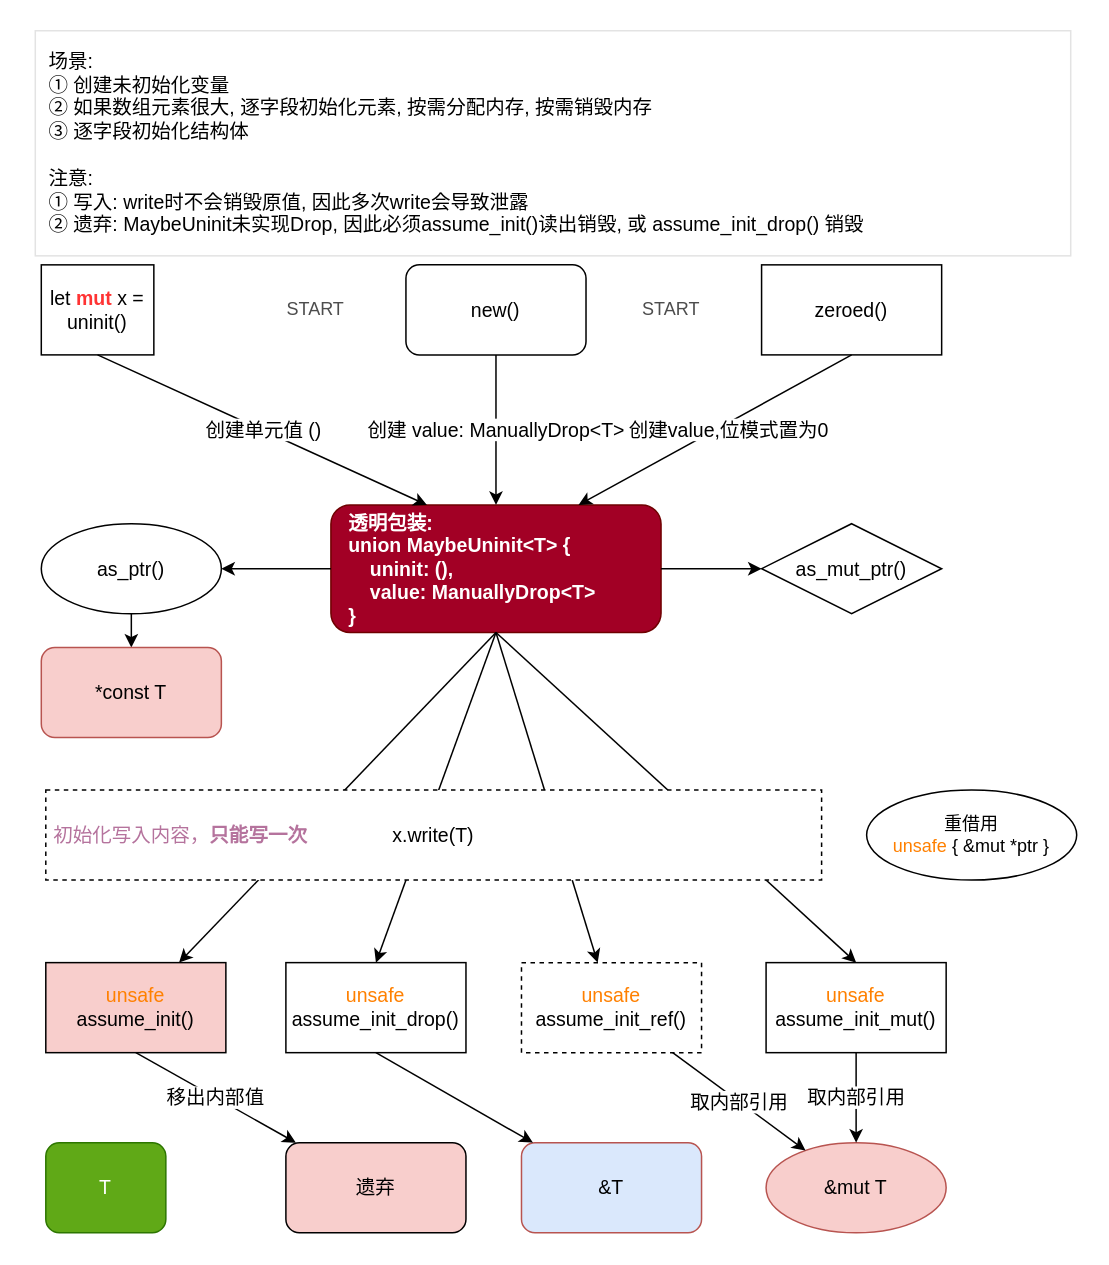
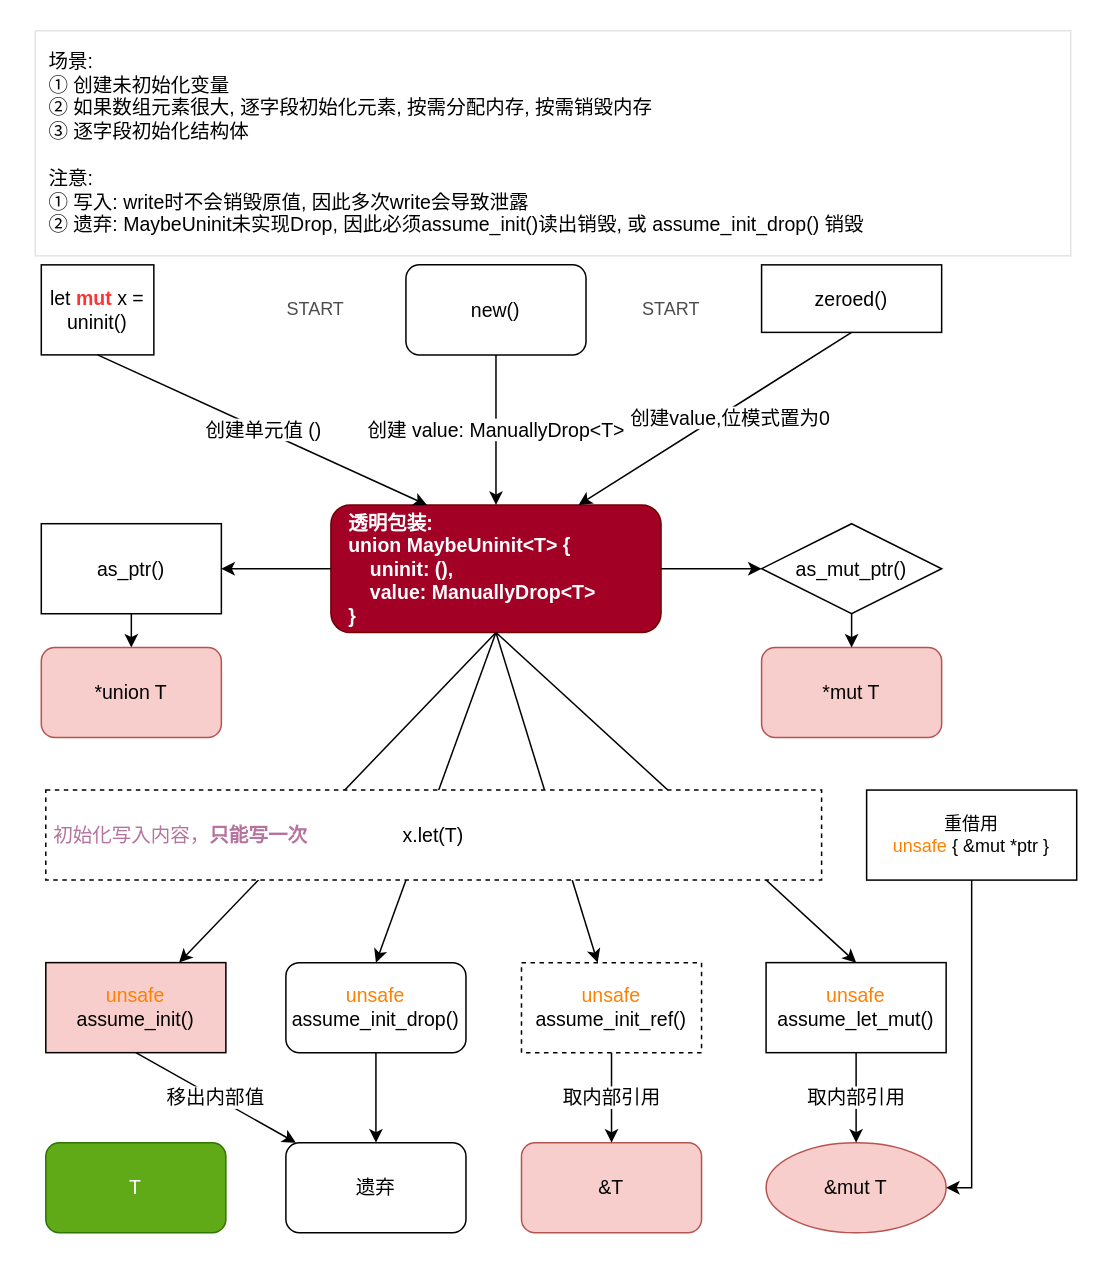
- <mxCell id="4" value="zeroed()" style="rounded=0;whiteSpace=wrap;html=1;fontSize=13;" vertex="1" parent="1"><mxGeometry x="507" y="176" width="120" height="60" as="geometry" /></mxCell>
+ <mxCell id="4" value="zeroed()" style="rounded=0;whiteSpace=wrap;html=1;fontSize=13;" vertex="1" parent="1"><mxGeometry x="507" y="176" width="120" height="45" as="geometry" /></mxCell>
- <mxCell id="20" value="as_ptr()" style="ellipse;whiteSpace=wrap;html=1;fontSize=13;" vertex="1" parent="1"><mxGeometry x="27" y="348.5" width="120" height="60" as="geometry" /></mxCell>
+ <mxCell id="20" value="as_ptr()" style="rounded=0;whiteSpace=wrap;html=1;fontSize=13;" vertex="1" parent="1"><mxGeometry x="27" y="348.5" width="120" height="60" as="geometry" /></mxCell>
+ <mxCell id="16" value="" style="endArrow=classic;html=1;rounded=0;exitX=0.5;exitY=1;exitDx=0;exitDy=0;fontSize=13;" edge="1" parent="1" source="15" target="13"><mxGeometry width="50" height="50" relative="1" as="geometry"><mxPoint x="427" y="521" as="sourcePoint" /><mxPoint x="477" y="471" as="targetPoint" /></mxGeometry></mxCell>
- <mxCell id="29" value="*const T" style="rounded=1;whiteSpace=wrap;html=1;fillColor=#f8cecc;strokeColor=#b85450;fontSize=13;" vertex="1" parent="1"><mxGeometry x="27" y="431" width="120" height="60" as="geometry" /></mxCell>
+ <mxCell id="29" value="*union T" style="rounded=1;whiteSpace=wrap;html=1;fillColor=#f8cecc;strokeColor=#b85450;fontSize=13;" vertex="1" parent="1"><mxGeometry x="27" y="431" width="120" height="60" as="geometry" /></mxCell>
+ <mxCell id="13" value="*mut T" style="rounded=1;whiteSpace=wrap;html=1;fillColor=#f8cecc;strokeColor=#b85450;fontSize=13;" vertex="1" parent="1"><mxGeometry x="507" y="431" width="120" height="60" as="geometry" /></mxCell>
- <mxCell id="33" value="x.write(T)" style="rounded=0;whiteSpace=wrap;html=1;dashed=1;fontSize=13;" vertex="1" parent="1"><mxGeometry x="30" y="526" width="517" height="60" as="geometry" /></mxCell>
+ <mxCell id="33" value="x.let(T)" style="rounded=0;whiteSpace=wrap;html=1;dashed=1;fontSize=13;" vertex="1" parent="1"><mxGeometry x="30" y="526" width="517" height="60" as="geometry" /></mxCell>
- <mxCell id="36" value="重借用&lt;br&gt;&lt;font color=&quot;#ff8000&quot;&gt;unsafe &lt;/font&gt;{ &amp;amp;mut *ptr }" style="ellipse;whiteSpace=wrap;html=1;" vertex="1" parent="1"><mxGeometry x="577" y="526" width="140" height="60" as="geometry" /></mxCell>
+ <mxCell id="36" value="重借用&lt;br&gt;&lt;font color=&quot;#ff8000&quot;&gt;unsafe &lt;/font&gt;{ &amp;amp;mut *ptr }" style="rounded=0;whiteSpace=wrap;html=1;" vertex="1" parent="1"><mxGeometry x="577" y="526" width="140" height="60" as="geometry" /></mxCell>
- <mxCell id="30" value="&lt;font color=&quot;#ff8000&quot;&gt;unsafe&lt;/font&gt;&lt;br&gt;assume_init_drop()" style="rounded=0;whiteSpace=wrap;html=1;fontSize=13;" vertex="1" parent="1"><mxGeometry x="190" y="641" width="120" height="60" as="geometry" /></mxCell>
+ <mxCell id="30" value="&lt;font color=&quot;#ff8000&quot;&gt;unsafe&lt;/font&gt;&lt;br&gt;assume_init_drop()" style="whiteSpace=wrap;html=1;fontSize=13;rounded=1;" vertex="1" parent="1"><mxGeometry x="190" y="641" width="120" height="60" as="geometry" /></mxCell>
- <mxCell id="23" value="&lt;font color=&quot;#ff8000&quot;&gt;unsafe&lt;/font&gt;&lt;br&gt;assume_init_mut()" style="rounded=0;whiteSpace=wrap;html=1;fontSize=13;" vertex="1" parent="1"><mxGeometry x="510" y="641" width="120" height="60" as="geometry" /></mxCell>
+ <mxCell id="23" value="&lt;font color=&quot;#ff8000&quot;&gt;unsafe&lt;/font&gt;&lt;br&gt;assume_let_mut()" style="rounded=0;whiteSpace=wrap;html=1;fontSize=13;" vertex="1" parent="1"><mxGeometry x="510" y="641" width="120" height="60" as="geometry" /></mxCell>
+ <mxCell id="37" value="" style="endArrow=classic;html=1;rounded=0;exitX=0.5;exitY=1;exitDx=0;exitDy=0;entryX=1;entryY=0.5;entryDx=0;entryDy=0;" edge="1" parent="1" source="36" target="7"><mxGeometry width="50" height="50" relative="1" as="geometry"><mxPoint x="497" y="611" as="sourcePoint" /><mxPoint x="547" y="561" as="targetPoint" /><Array as="points"><mxPoint x="647" y="791" /></Array></mxGeometry></mxCell>
- <mxCell id="34" value="" style="endArrow=classic;html=1;rounded=0;exitX=0.5;exitY=1;exitDx=0;exitDy=0;fontSize=13;" edge="1" parent="1" source="30" target="6"><mxGeometry width="50" height="50" relative="1" as="geometry"><mxPoint x="483" y="611" as="sourcePoint" /><mxPoint x="533" y="561" as="targetPoint" /></mxGeometry></mxCell>
+ <mxCell id="34" value="" style="endArrow=classic;html=1;rounded=0;exitX=0.5;exitY=1;exitDx=0;exitDy=0;entryX=0.5;entryY=0;entryDx=0;entryDy=0;fontSize=13;" edge="1" parent="1" source="30" target="31"><mxGeometry width="50" height="50" relative="1" as="geometry"><mxPoint x="483" y="611" as="sourcePoint" /><mxPoint x="533" y="561" as="targetPoint" /></mxGeometry></mxCell>
- <mxCell id="28" value="取内部引用" style="endArrow=classic;html=1;rounded=0;fontSize=13;" edge="1" parent="1" source="26" target="7"><mxGeometry width="50" height="50" relative="1" as="geometry"><mxPoint x="677" y="691" as="sourcePoint" /><mxPoint x="727" y="641" as="targetPoint" /></mxGeometry></mxCell>
+ <mxCell id="28" value="取内部引用" style="endArrow=classic;html=1;rounded=0;fontSize=13;" edge="1" parent="1" source="26" target="6"><mxGeometry width="50" height="50" relative="1" as="geometry"><mxPoint x="677" y="691" as="sourcePoint" /><mxPoint x="727" y="641" as="targetPoint" /></mxGeometry></mxCell>
- <mxCell id="8" value="T" style="rounded=1;whiteSpace=wrap;html=1;fillColor=#60a917;strokeColor=#2D7600;fontSize=13;fontColor=#ffffff;" vertex="1" parent="1"><mxGeometry x="30" y="761" width="80" height="60" as="geometry" /></mxCell>
+ <mxCell id="8" value="T" style="rounded=1;whiteSpace=wrap;html=1;fillColor=#60a917;strokeColor=#2D7600;fontSize=13;fontColor=#ffffff;" vertex="1" parent="1"><mxGeometry x="30" y="761" width="120" height="60" as="geometry" /></mxCell>
- <mxCell id="31" value="遗弃" style="rounded=1;whiteSpace=wrap;html=1;fontSize=13;fillColor=#f8cecc;" vertex="1" parent="1"><mxGeometry x="190" y="761" width="120" height="60" as="geometry" /></mxCell>
+ <mxCell id="31" value="遗弃" style="rounded=1;whiteSpace=wrap;html=1;fontSize=13;" vertex="1" parent="1"><mxGeometry x="190" y="761" width="120" height="60" as="geometry" /></mxCell>
- <mxCell id="6" value="&amp;amp;T" style="rounded=1;whiteSpace=wrap;html=1;fillColor=#dae8fc;strokeColor=#b85450;fontSize=13;" vertex="1" parent="1"><mxGeometry x="347" y="761" width="120" height="60" as="geometry" /></mxCell>
+ <mxCell id="6" value="&amp;amp;T" style="rounded=1;whiteSpace=wrap;html=1;fillColor=#f8cecc;strokeColor=#b85450;fontSize=13;" vertex="1" parent="1"><mxGeometry x="347" y="761" width="120" height="60" as="geometry" /></mxCell>
